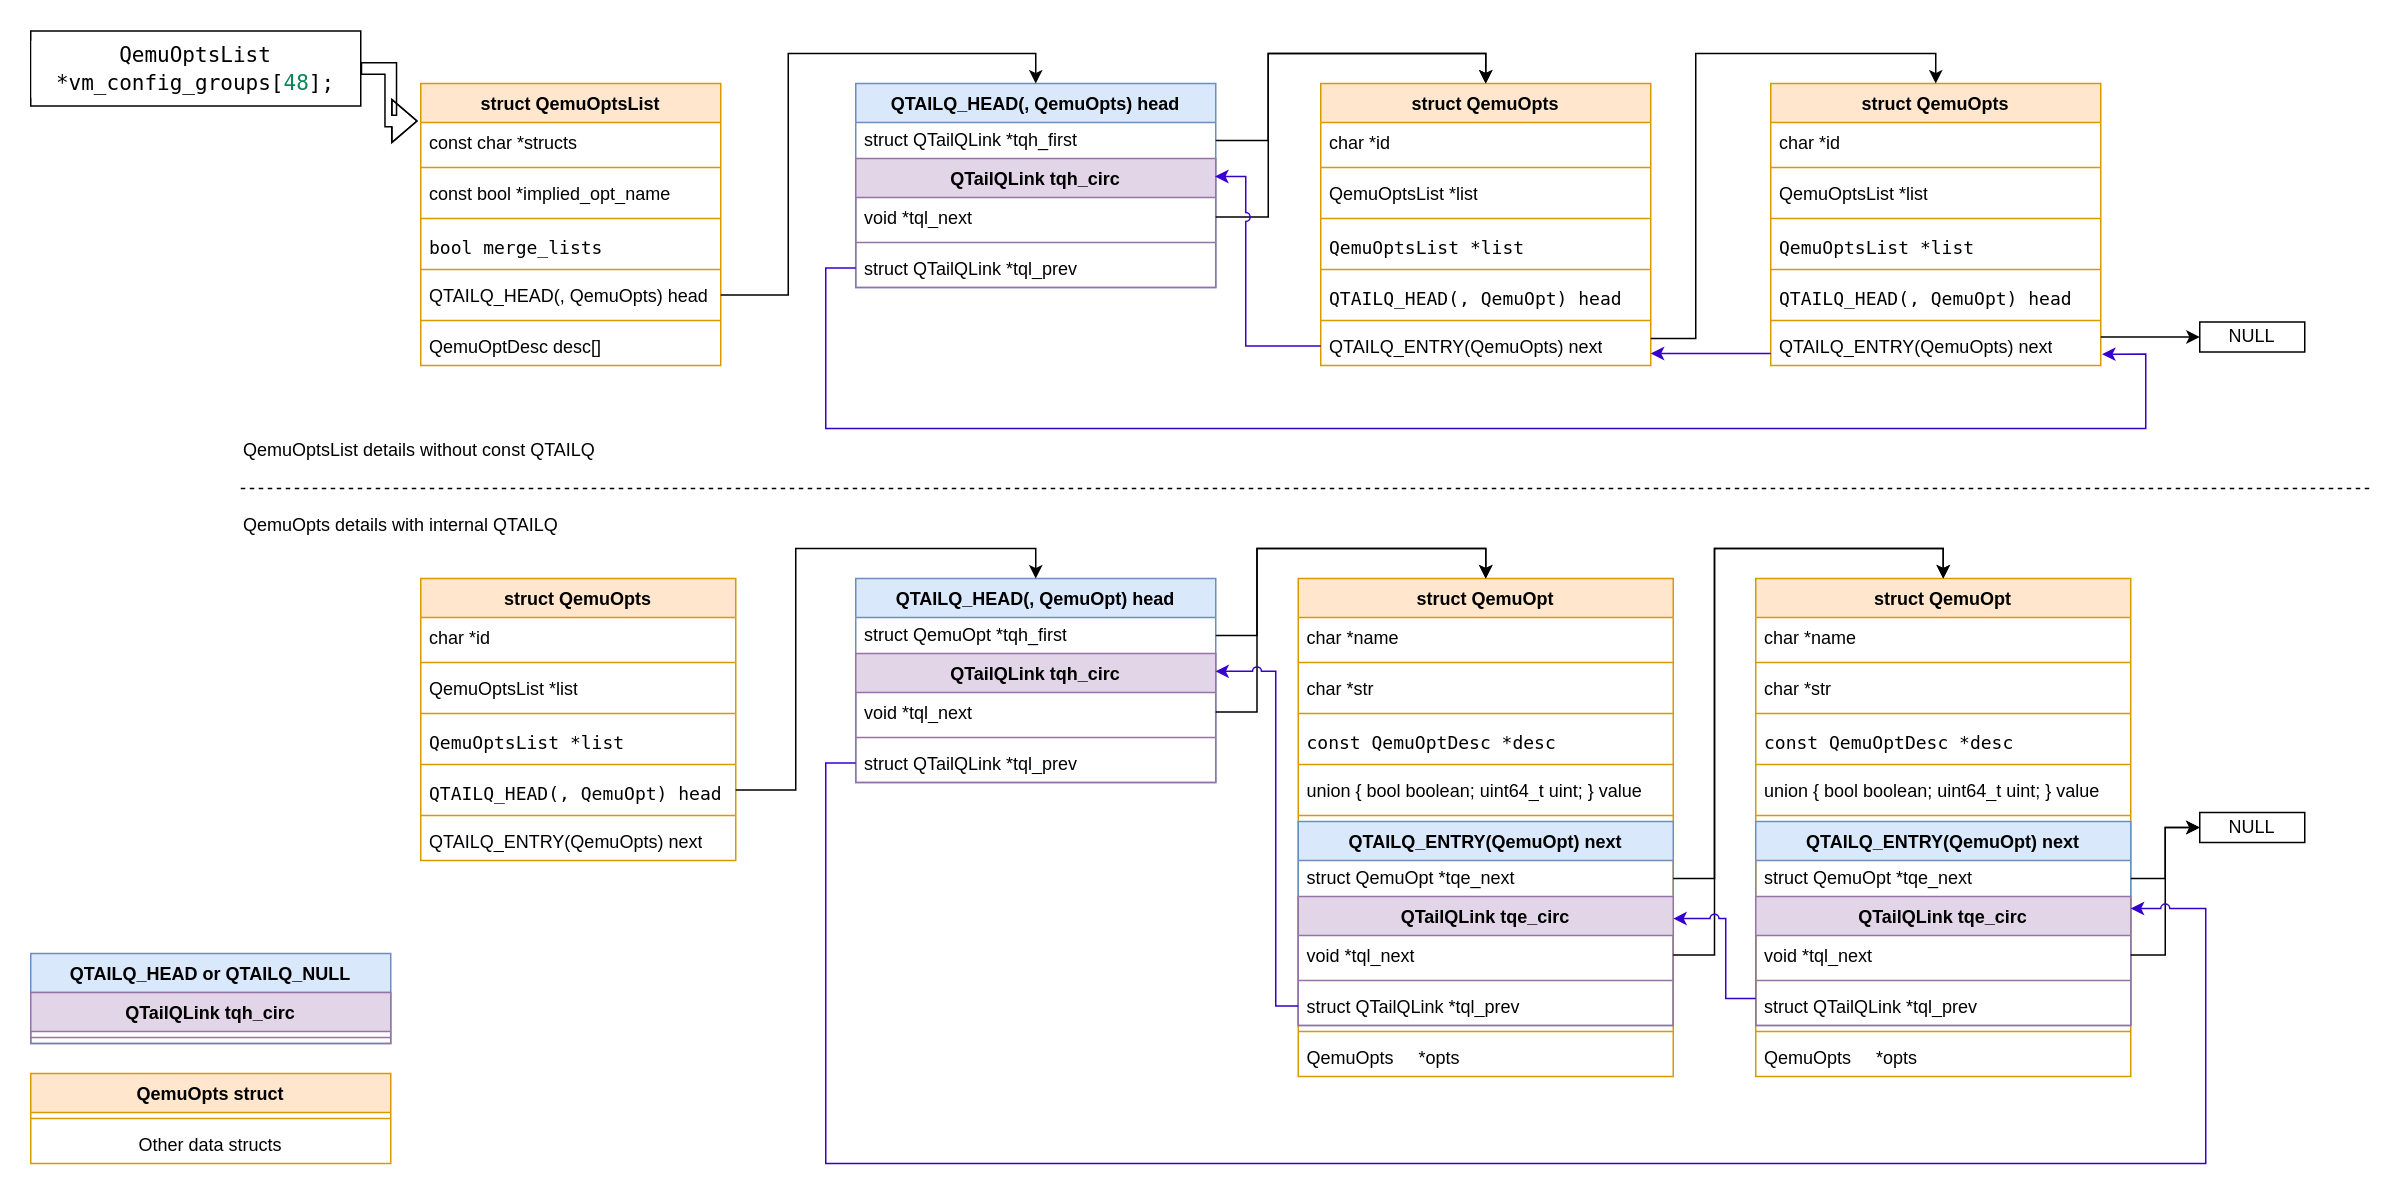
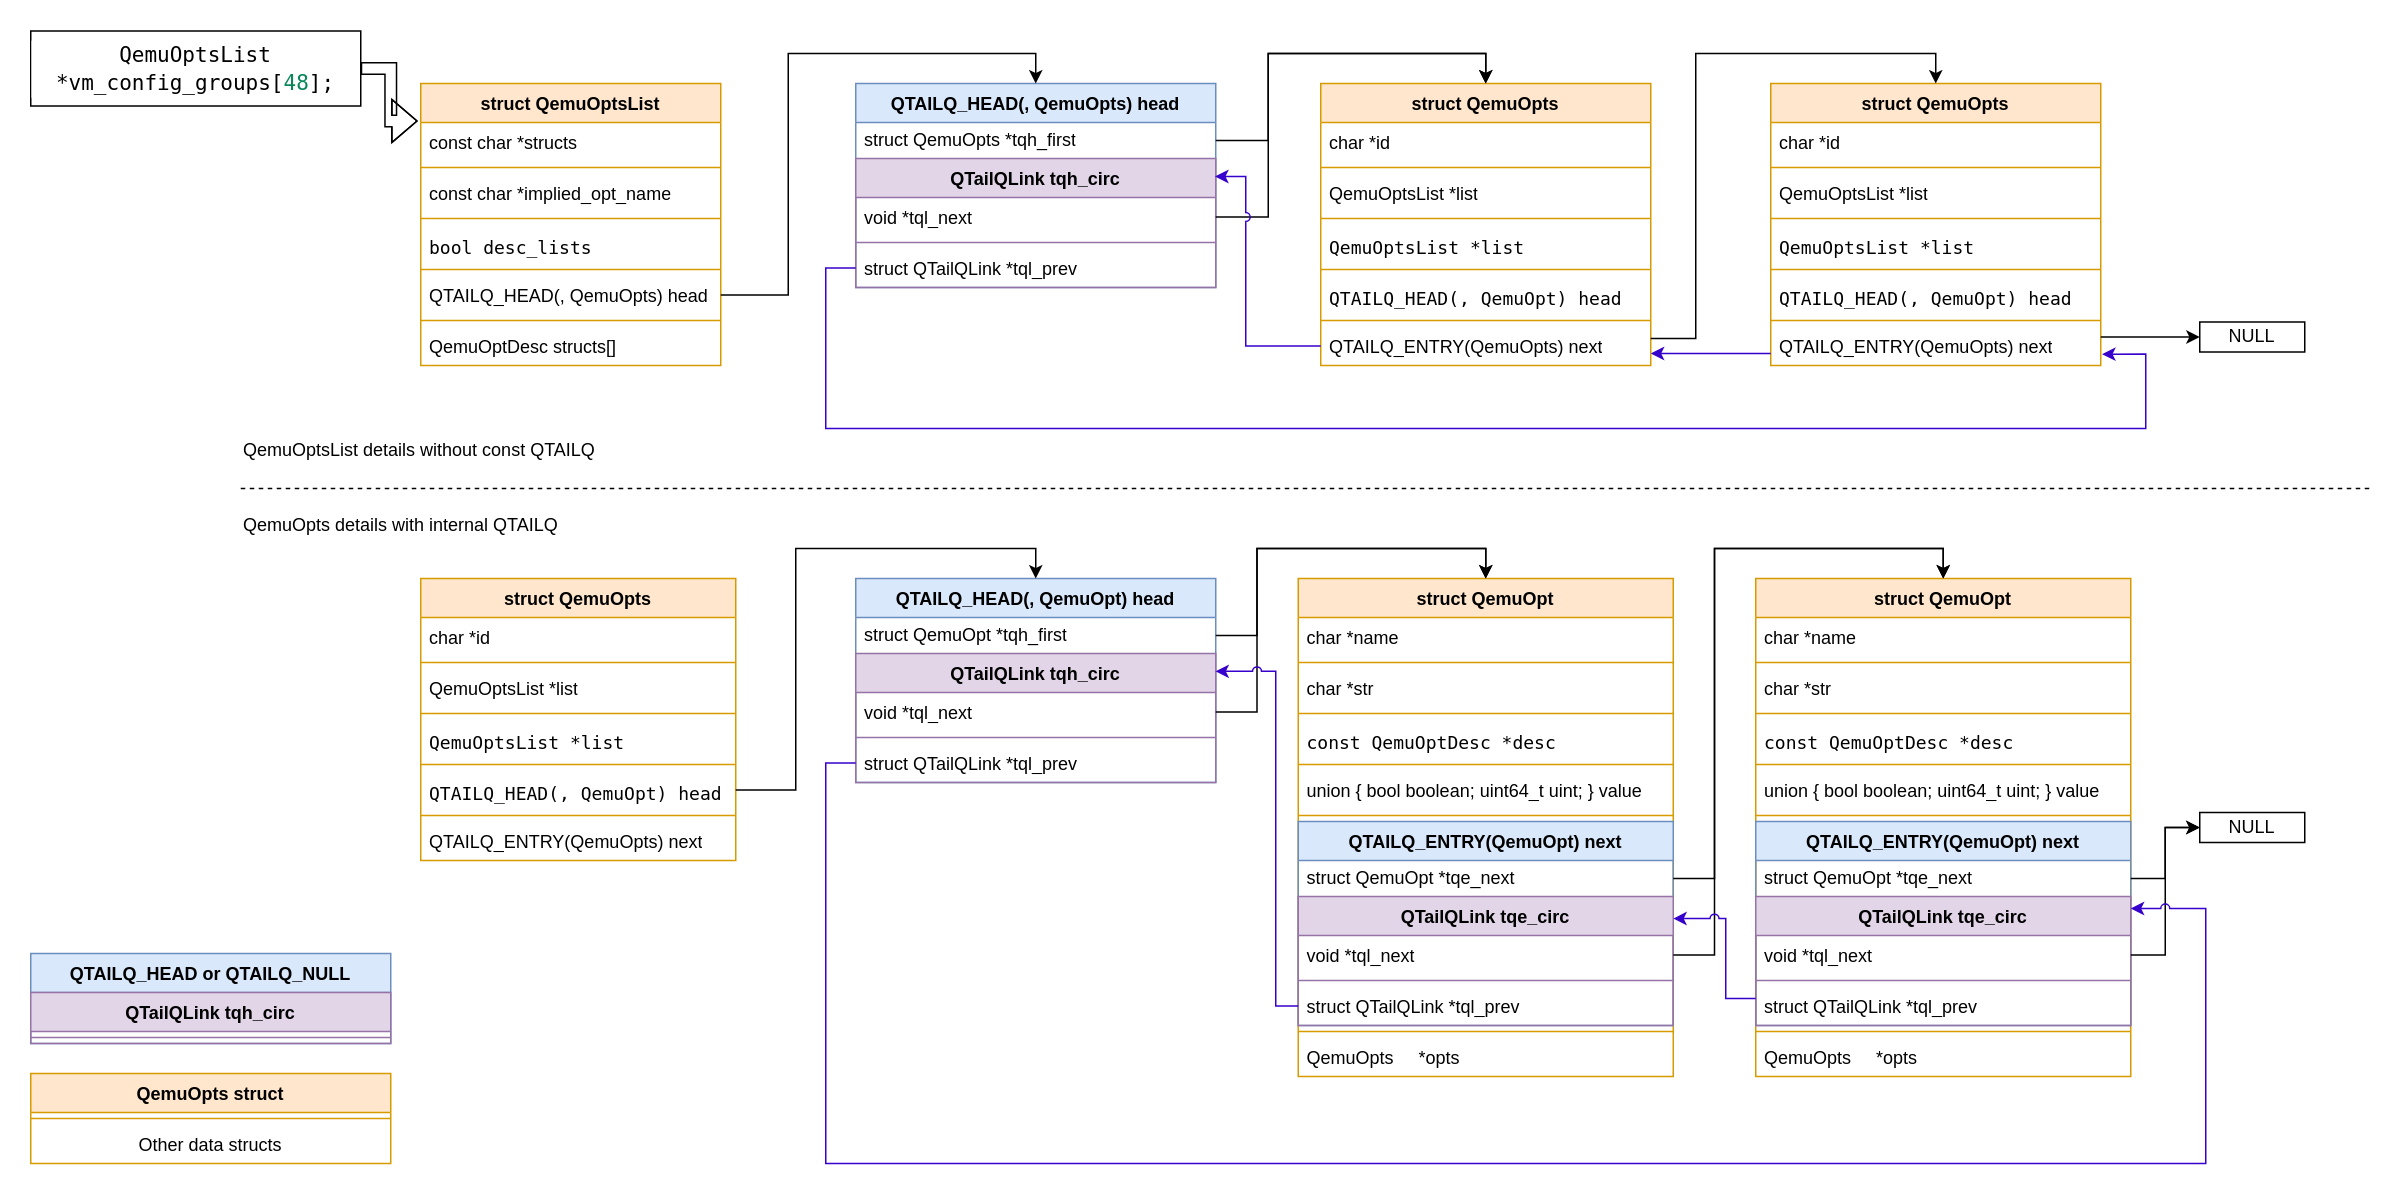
- <mxCell id="70" value="struct QTailQLink&amp;nbsp;*tqh_first" style="text;strokeColor=none;fillColor=none;align=left;verticalAlign=middle;spacingLeft=4;spacingRight=4;overflow=hidden;rotatable=0;points=[[0,0.5],[1,0.5]];portConstraint=eastwest;whiteSpace=wrap;html=1;" parent="69" vertex="1"><mxGeometry y="26" width="240" height="24" as="geometry" /></mxCell>
+ <mxCell id="70" value="struct QemuOpts&amp;nbsp;*tqh_first" style="text;strokeColor=none;fillColor=none;align=left;verticalAlign=middle;spacingLeft=4;spacingRight=4;overflow=hidden;rotatable=0;points=[[0,0.5],[1,0.5]];portConstraint=eastwest;whiteSpace=wrap;html=1;" parent="69" vertex="1"><mxGeometry y="26" width="240" height="24" as="geometry" /></mxCell>
- <mxCell id="5" value="const bool *implied_opt_name" style="text;strokeColor=none;fillColor=none;align=left;verticalAlign=top;spacingLeft=4;spacingRight=4;overflow=hidden;rotatable=0;points=[[0,0.5],[1,0.5]];portConstraint=eastwest;whiteSpace=wrap;html=1;" parent="2" vertex="1"><mxGeometry y="60" width="200" height="26" as="geometry" /></mxCell>
+ <mxCell id="5" value="const char *implied_opt_name" style="text;strokeColor=none;fillColor=none;align=left;verticalAlign=top;spacingLeft=4;spacingRight=4;overflow=hidden;rotatable=0;points=[[0,0.5],[1,0.5]];portConstraint=eastwest;whiteSpace=wrap;html=1;" parent="2" vertex="1"><mxGeometry y="60" width="200" height="26" as="geometry" /></mxCell>
- <mxCell id="7" value="&lt;div style=&quot;background-color: rgb(255, 255, 255); font-family: &amp;quot;Droid Sans Mono&amp;quot;, &amp;quot;monospace&amp;quot;, monospace; line-height: 19px;&quot;&gt;&lt;font style=&quot;font-size: 12px;&quot;&gt;bool merge_lists&lt;/font&gt;&lt;/div&gt;" style="text;strokeColor=none;fillColor=none;align=left;verticalAlign=top;spacingLeft=4;spacingRight=4;overflow=hidden;rotatable=0;points=[[0,0.5],[1,0.5]];portConstraint=eastwest;whiteSpace=wrap;html=1;" parent="2" vertex="1"><mxGeometry y="94" width="200" height="26" as="geometry" /></mxCell>
+ <mxCell id="7" value="&lt;div style=&quot;background-color: rgb(255, 255, 255); font-family: &amp;quot;Droid Sans Mono&amp;quot;, &amp;quot;monospace&amp;quot;, monospace; line-height: 19px;&quot;&gt;&lt;font style=&quot;font-size: 12px;&quot;&gt;bool desc_lists&lt;/font&gt;&lt;/div&gt;" style="text;strokeColor=none;fillColor=none;align=left;verticalAlign=top;spacingLeft=4;spacingRight=4;overflow=hidden;rotatable=0;points=[[0,0.5],[1,0.5]];portConstraint=eastwest;whiteSpace=wrap;html=1;" parent="2" vertex="1"><mxGeometry y="94" width="200" height="26" as="geometry" /></mxCell>
- <mxCell id="11" value="QemuOptDesc desc[]" style="text;strokeColor=none;fillColor=none;align=left;verticalAlign=top;spacingLeft=4;spacingRight=4;overflow=hidden;rotatable=0;points=[[0,0.5],[1,0.5]];portConstraint=eastwest;whiteSpace=wrap;html=1;" parent="2" vertex="1"><mxGeometry y="162" width="200" height="26" as="geometry" /></mxCell>
+ <mxCell id="11" value="QemuOptDesc structs[]" style="text;strokeColor=none;fillColor=none;align=left;verticalAlign=top;spacingLeft=4;spacingRight=4;overflow=hidden;rotatable=0;points=[[0,0.5],[1,0.5]];portConstraint=eastwest;whiteSpace=wrap;html=1;" parent="2" vertex="1"><mxGeometry y="162" width="200" height="26" as="geometry" /></mxCell>
